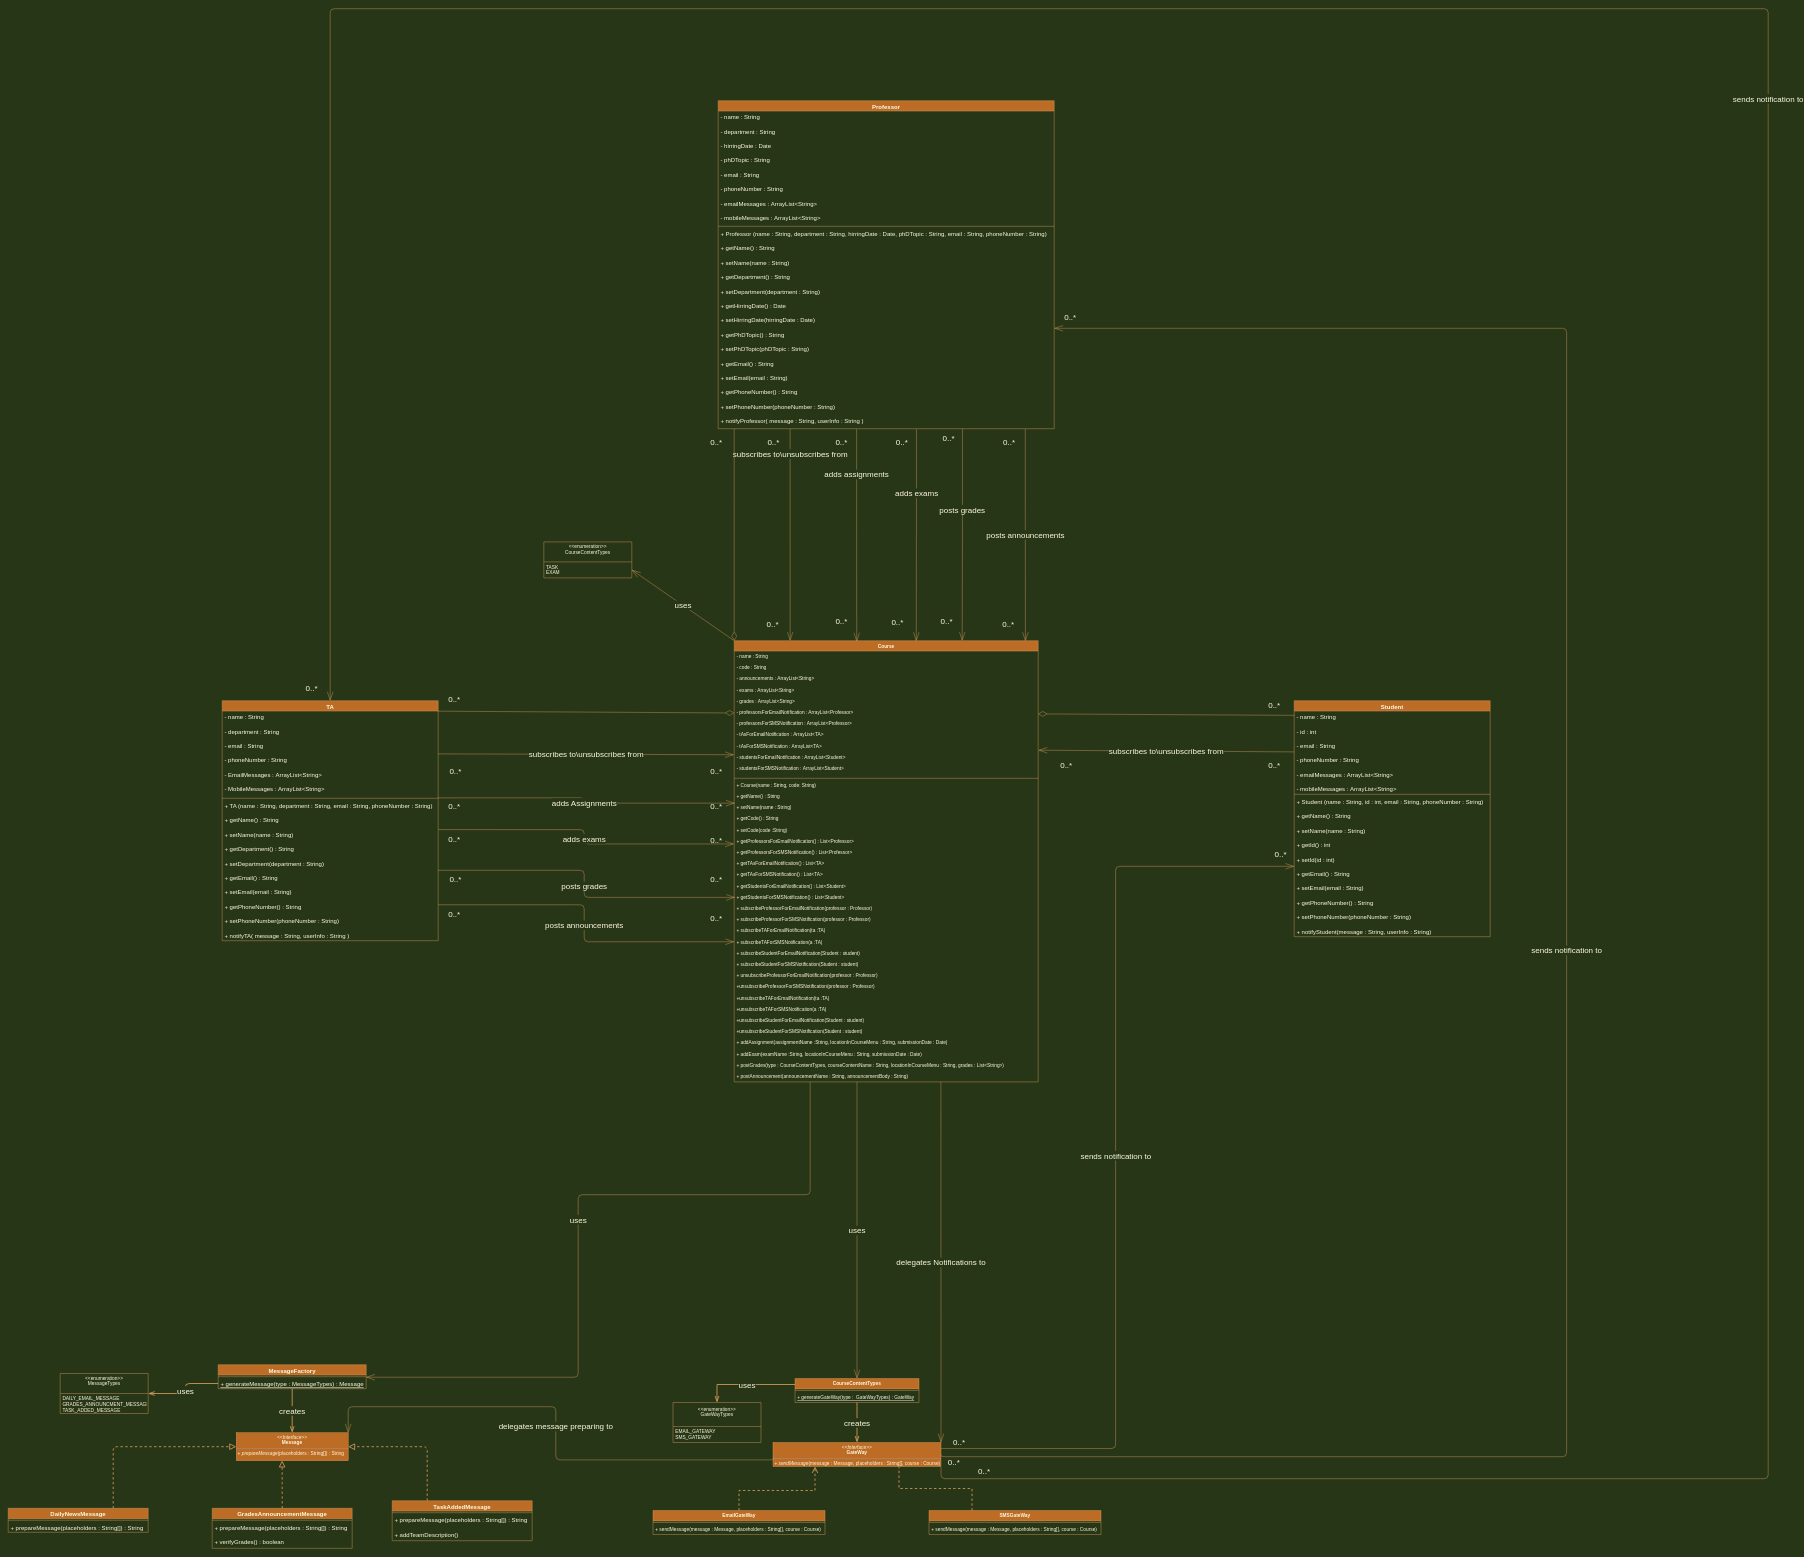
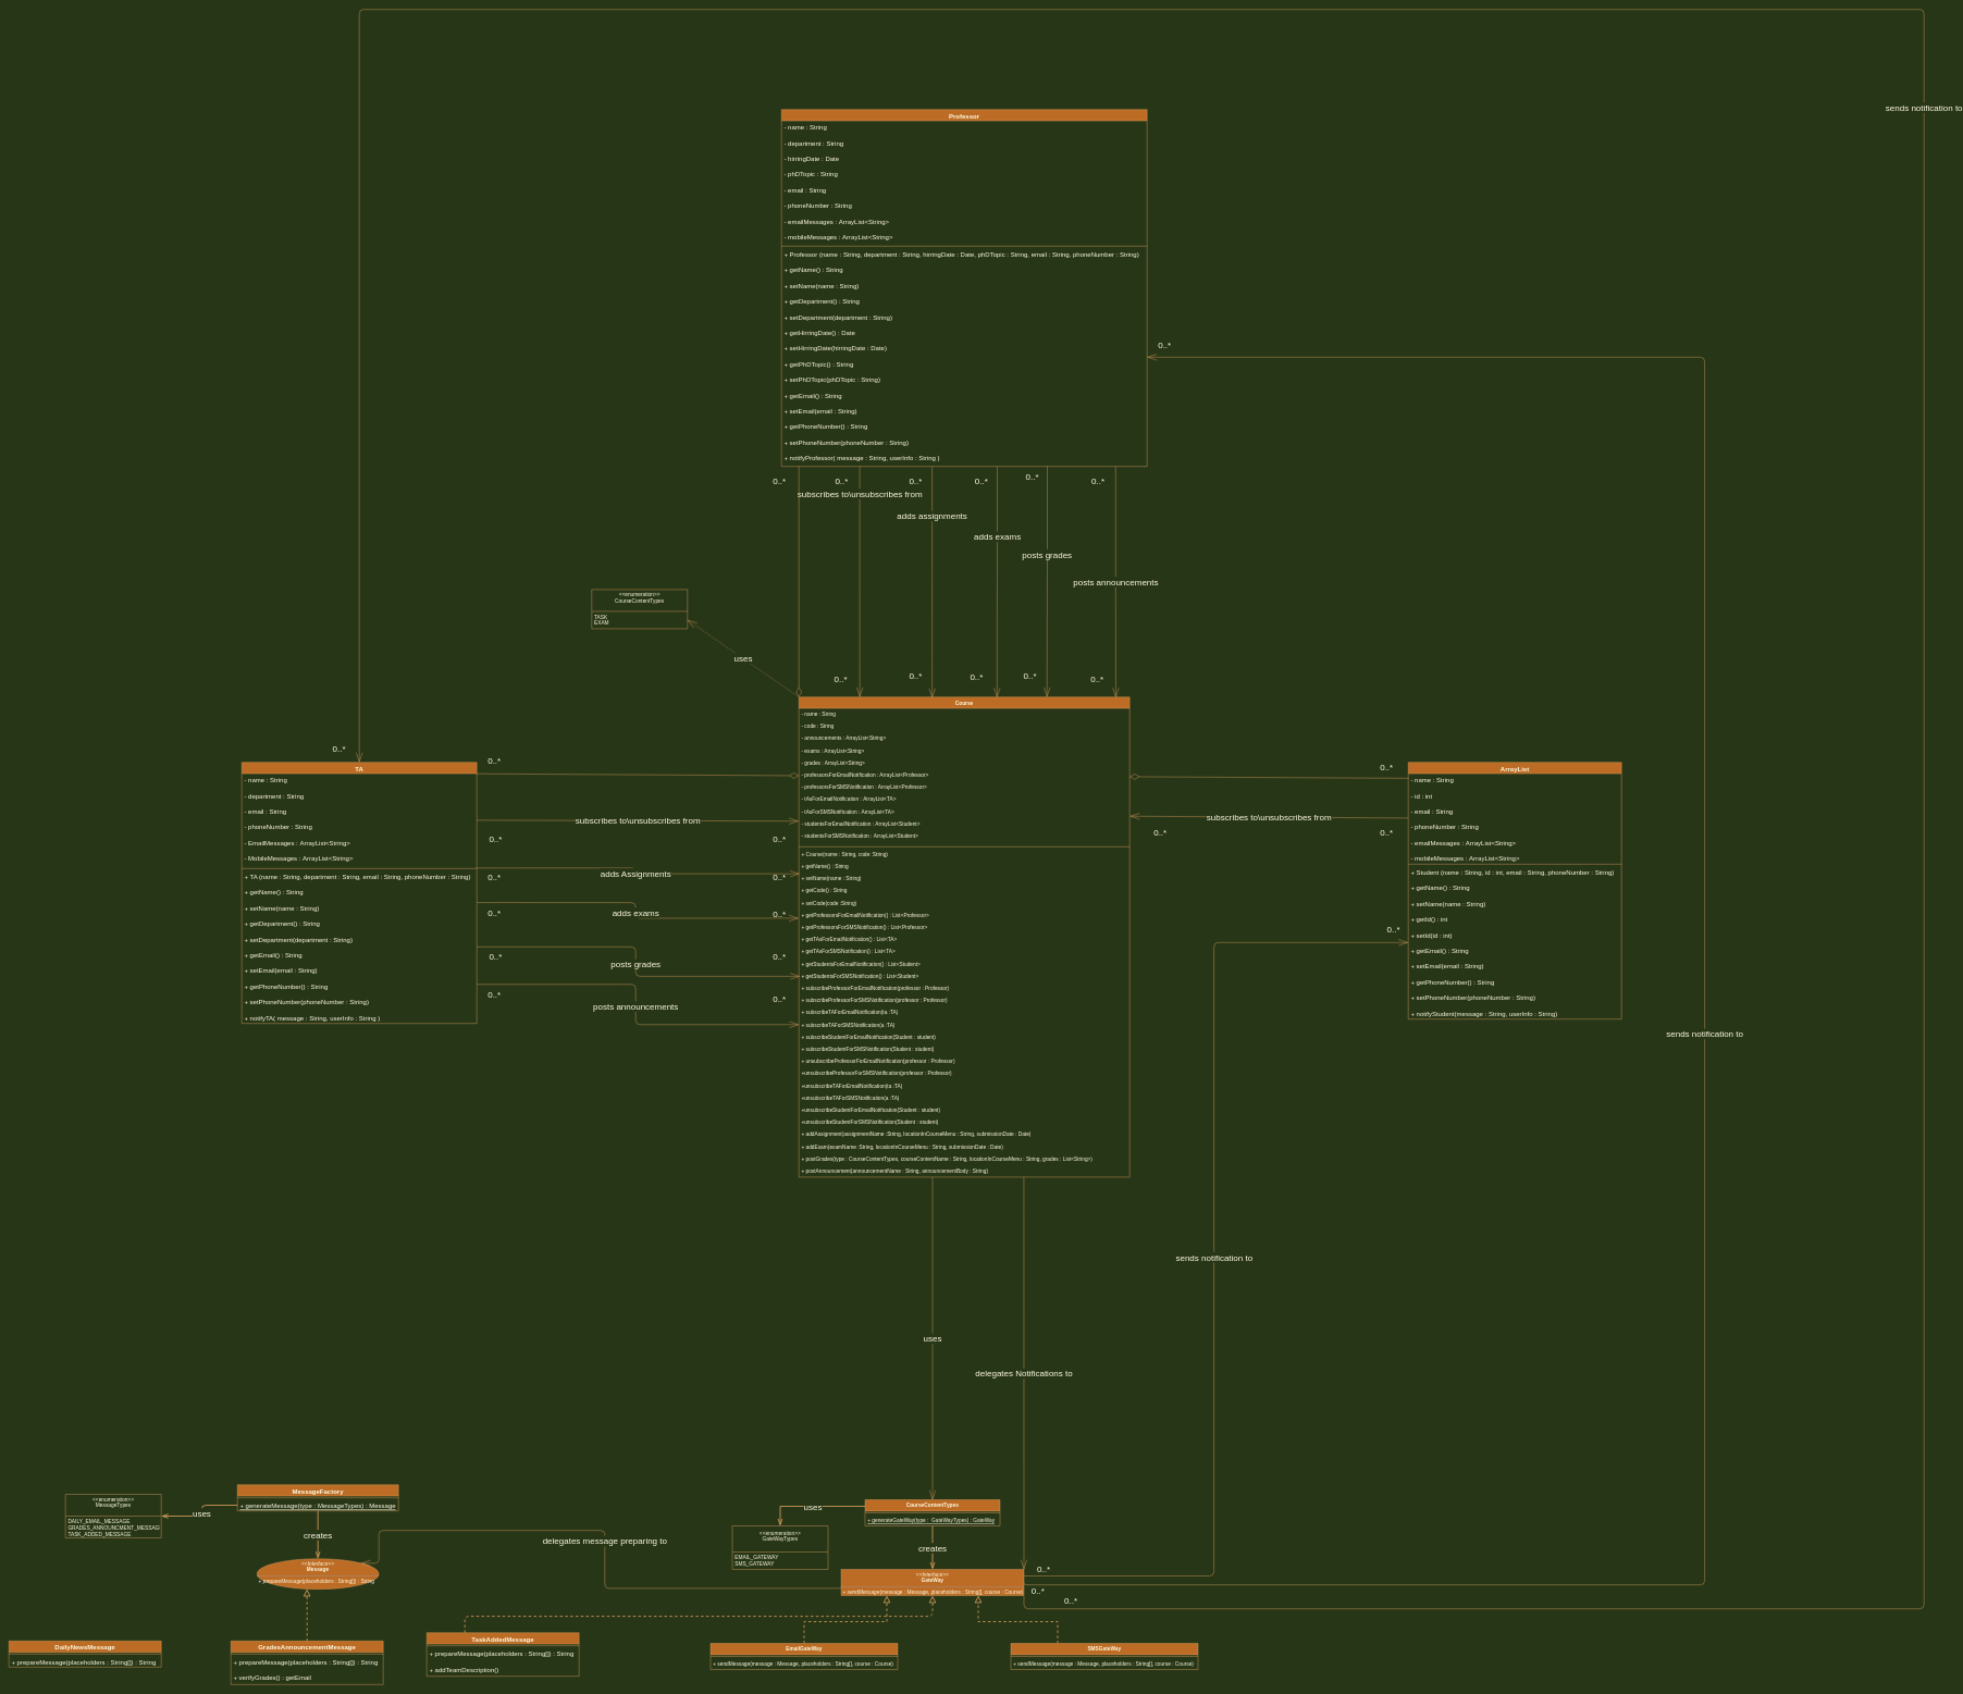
- <mxCell id="2" value="&lt;font style=&quot;font-size: 20px;&quot;&gt;uses&lt;/font&gt;" style="edgeStyle=none;rounded=0;orthogonalLoop=1;jettySize=auto;html=1;exitX=0;exitY=0;exitDx=0;exitDy=0;entryX=1;entryY=0.5;entryDx=0;entryDy=0;endArrow=openThin;endFill=0;endSize=20;labelBackgroundColor=#283618;strokeColor=#DDA15E;fontColor=#FEFAE0;" parent="1" source="5" target="10" edge="1"><mxGeometry relative="1" as="geometry" /></mxCell>
+ <mxCell id="2" value="&lt;font style=&quot;font-size: 20px;&quot;&gt;uses&lt;/font&gt;" style="edgeStyle=none;rounded=0;orthogonalLoop=1;jettySize=auto;html=1;exitX=0;exitY=0;exitDx=0;exitDy=0;entryX=1;entryY=0.5;entryDx=0;entryDy=0;endArrow=openThin;endFill=0;endSize=20;labelBackgroundColor=#283618;strokeColor=#DDA15E;fontColor=#FEFAE0;dashed=1;" parent="1" source="5" target="10" edge="1"><mxGeometry relative="1" as="geometry" /></mxCell>
- <mxCell id="65" value="Student" style="swimlane;fontStyle=1;align=center;verticalAlign=top;childLayout=stackLayout;horizontal=1;startSize=26;horizontalStack=0;resizeParent=1;resizeParentMax=0;resizeLast=0;collapsible=1;marginBottom=0;fontSize=15;fillColor=#BC6C25;strokeColor=#DDA15E;fontColor=#FEFAE0;" parent="1" vertex="1"><mxGeometry x="3235" y="1750" width="490" height="590" as="geometry" /></mxCell>
+ <mxCell id="65" value="ArrayList" style="swimlane;fontStyle=1;align=center;verticalAlign=top;childLayout=stackLayout;horizontal=1;startSize=26;horizontalStack=0;resizeParent=1;resizeParentMax=0;resizeLast=0;collapsible=1;marginBottom=0;fontSize=15;fillColor=#BC6C25;strokeColor=#DDA15E;fontColor=#FEFAE0;" parent="1" vertex="1"><mxGeometry x="3235" y="1750" width="490" height="590" as="geometry" /></mxCell>
- <mxCell id="4" value="uses" style="edgeStyle=orthogonalEdgeStyle;rounded=1;sketch=0;orthogonalLoop=1;jettySize=auto;html=1;exitX=0.25;exitY=1;exitDx=0;exitDy=0;entryX=0.999;entryY=-0.103;entryDx=0;entryDy=0;fontSize=20;endArrow=openThin;endFill=0;endSize=20;entryPerimeter=0;labelBackgroundColor=#283618;strokeColor=#DDA15E;fontColor=#FEFAE0;" parent="1" source="5" target="48" edge="1"><mxGeometry relative="1" as="geometry"><Array as="points"><mxPoint x="2025" y="2985" /><mxPoint x="1445" y="2985" /><mxPoint x="1445" y="3441" /></Array></mxGeometry></mxCell>
- <mxCell id="33" style="edgeStyle=orthogonalEdgeStyle;orthogonalLoop=1;jettySize=auto;html=1;exitX=0.75;exitY=0;exitDx=0;exitDy=0;entryX=0;entryY=0.5;entryDx=0;entryDy=0;fontSize=15;endArrow=block;endFill=0;endSize=12;strokeWidth=2;dashed=1;labelBackgroundColor=#283618;strokeColor=#DDA15E;fontColor=#FEFAE0;" parent="29" source="34" target="32" edge="1"><mxGeometry relative="1" as="geometry" /></mxCell>
- <mxCell id="32" value="&lt;p style=&quot;margin:0px;margin-top:4px;text-align:center;&quot;&gt;&lt;i&gt;&amp;lt;&amp;lt;Interface&amp;gt;&amp;gt;&lt;/i&gt;&lt;br&gt;&lt;b style=&quot;&quot;&gt;Message&lt;/b&gt;&lt;/p&gt;&lt;hr size=&quot;1&quot;&gt;&lt;p style=&quot;margin:0px;margin-left:4px;&quot;&gt;+&amp;nbsp;&lt;i&gt;prepareMessage&lt;/i&gt;(placeholders :&amp;nbsp;String[]) :&amp;nbsp;String&lt;/p&gt;" style="verticalAlign=top;align=left;overflow=fill;fontSize=12;fontFamily=Helvetica;html=1;fillColor=#BC6C25;strokeColor=#DDA15E;fontColor=#FEFAE0;" parent="29" vertex="1"><mxGeometry x="570" y="170" width="280" height="70" as="geometry" /></mxCell>
+ <mxCell id="32" value="&lt;p style=&quot;margin:0px;margin-top:4px;text-align:center;&quot;&gt;&lt;i&gt;&amp;lt;&amp;lt;Interface&amp;gt;&amp;gt;&lt;/i&gt;&lt;br&gt;&lt;b style=&quot;&quot;&gt;Message&lt;/b&gt;&lt;/p&gt;&lt;hr size=&quot;1&quot;&gt;&lt;p style=&quot;margin:0px;margin-left:4px;&quot;&gt;+&amp;nbsp;&lt;i&gt;prepareMessage&lt;/i&gt;(placeholders :&amp;nbsp;String[]) :&amp;nbsp;String&lt;/p&gt;" style="ellipse;verticalAlign=top;align=left;overflow=fill;fontSize=12;fontFamily=Helvetica;html=1;fillColor=#BC6C25;strokeColor=#DDA15E;fontColor=#FEFAE0;" parent="29" vertex="1"><mxGeometry x="570" y="170" width="280" height="70" as="geometry" /></mxCell>
- <mxCell id="41" style="edgeStyle=orthogonalEdgeStyle;orthogonalLoop=1;jettySize=auto;html=1;exitX=0.25;exitY=0;exitDx=0;exitDy=0;entryX=1;entryY=0.5;entryDx=0;entryDy=0;dashed=1;fontSize=15;endArrow=block;endFill=0;endSize=12;strokeWidth=2;labelBackgroundColor=#283618;strokeColor=#DDA15E;fontColor=#FEFAE0;" parent="29" source="42" target="32" edge="1"><mxGeometry relative="1" as="geometry" /></mxCell>
+ <mxCell id="41" style="edgeStyle=orthogonalEdgeStyle;orthogonalLoop=1;jettySize=auto;html=1;exitX=0.25;exitY=0;exitDx=0;exitDy=0;dashed=1;fontSize=15;endArrow=block;endFill=0;endSize=12;strokeWidth=2;labelBackgroundColor=#283618;strokeColor=#DDA15E;fontColor=#FEFAE0;" parent="29" source="42" target="14" edge="1"><mxGeometry relative="1" as="geometry" /></mxCell>
- <mxCell id="19" style="edgeStyle=orthogonalEdgeStyle;rounded=0;orthogonalLoop=1;jettySize=auto;html=1;exitX=0.25;exitY=0;exitDx=0;exitDy=0;entryX=0.75;entryY=1;entryDx=0;entryDy=0;dashed=1;endArrow=none;endFill=0;endSize=12;strokeWidth=2;labelBackgroundColor=#283618;strokeColor=#DDA15E;fontColor=#FEFAE0;" parent="11" source="20" target="14" edge="1"><mxGeometry relative="1" as="geometry" /></mxCell>
+ <mxCell id="19" style="edgeStyle=orthogonalEdgeStyle;rounded=0;orthogonalLoop=1;jettySize=auto;html=1;exitX=0.25;exitY=0;exitDx=0;exitDy=0;entryX=0.75;entryY=1;entryDx=0;entryDy=0;dashed=1;endArrow=block;endFill=0;endSize=12;strokeWidth=2;labelBackgroundColor=#283618;strokeColor=#DDA15E;fontColor=#FEFAE0;" parent="11" source="20" target="14" edge="1"><mxGeometry relative="1" as="geometry" /></mxCell>
- <mxCell id="15" style="edgeStyle=orthogonalEdgeStyle;rounded=0;orthogonalLoop=1;jettySize=auto;html=1;exitX=0.5;exitY=0;exitDx=0;exitDy=0;entryX=0.25;entryY=1;entryDx=0;entryDy=0;dashed=1;endArrow=open;endFill=0;strokeWidth=2;endSize=12;labelBackgroundColor=#283618;strokeColor=#DDA15E;fontColor=#FEFAE0;" parent="11" source="16" target="14" edge="1"><mxGeometry relative="1" as="geometry" /></mxCell>
+ <mxCell id="15" style="edgeStyle=orthogonalEdgeStyle;rounded=0;orthogonalLoop=1;jettySize=auto;html=1;exitX=0.5;exitY=0;exitDx=0;exitDy=0;entryX=0.25;entryY=1;entryDx=0;entryDy=0;dashed=1;endArrow=block;endFill=0;strokeWidth=2;endSize=12;labelBackgroundColor=#283618;strokeColor=#DDA15E;fontColor=#FEFAE0;" parent="11" source="16" target="14" edge="1"><mxGeometry relative="1" as="geometry" /></mxCell>
- <mxCell id="40" value="+ prepareMessage(placeholders : String[]) : String&#10;&#10;+ verifyGrades() : boolean" style="text;strokeColor=none;fillColor=none;align=left;verticalAlign=top;spacingLeft=4;spacingRight=4;overflow=hidden;rotatable=0;points=[[0,0.5],[1,0.5]];portConstraint=eastwest;fontSize=15;fontColor=#FEFAE0;" parent="38" vertex="1"><mxGeometry y="34" width="350" height="66" as="geometry" /></mxCell>
+ <mxCell id="40" value="+ prepareMessage(placeholders : String[]) : String&#10;&#10;+ verifyGrades() : getEmail" style="text;strokeColor=none;fillColor=none;align=left;verticalAlign=top;spacingLeft=4;spacingRight=4;overflow=hidden;rotatable=0;points=[[0,0.5],[1,0.5]];portConstraint=eastwest;fontSize=15;fontColor=#FEFAE0;" parent="38" vertex="1"><mxGeometry y="34" width="350" height="66" as="geometry" /></mxCell>
